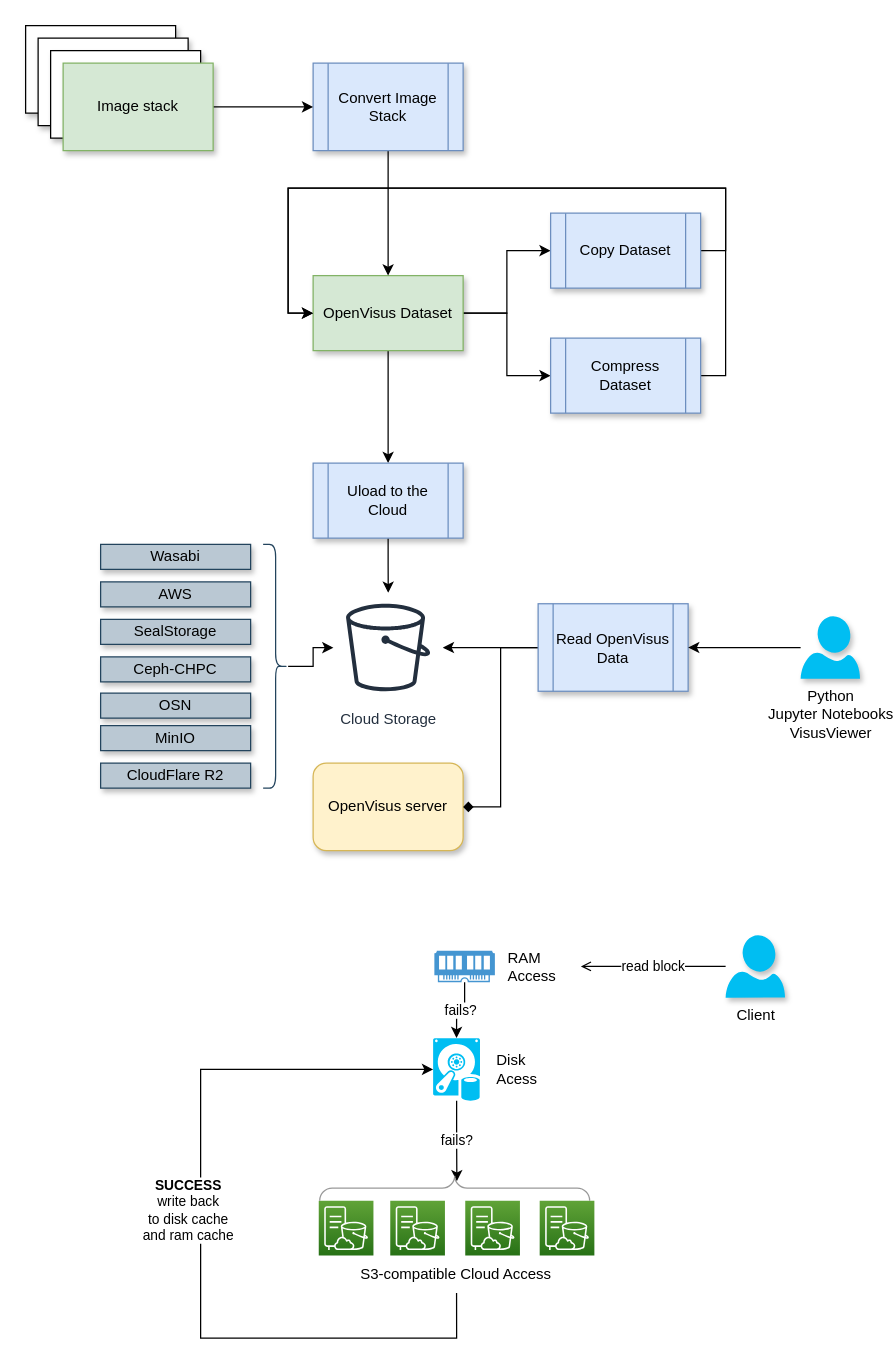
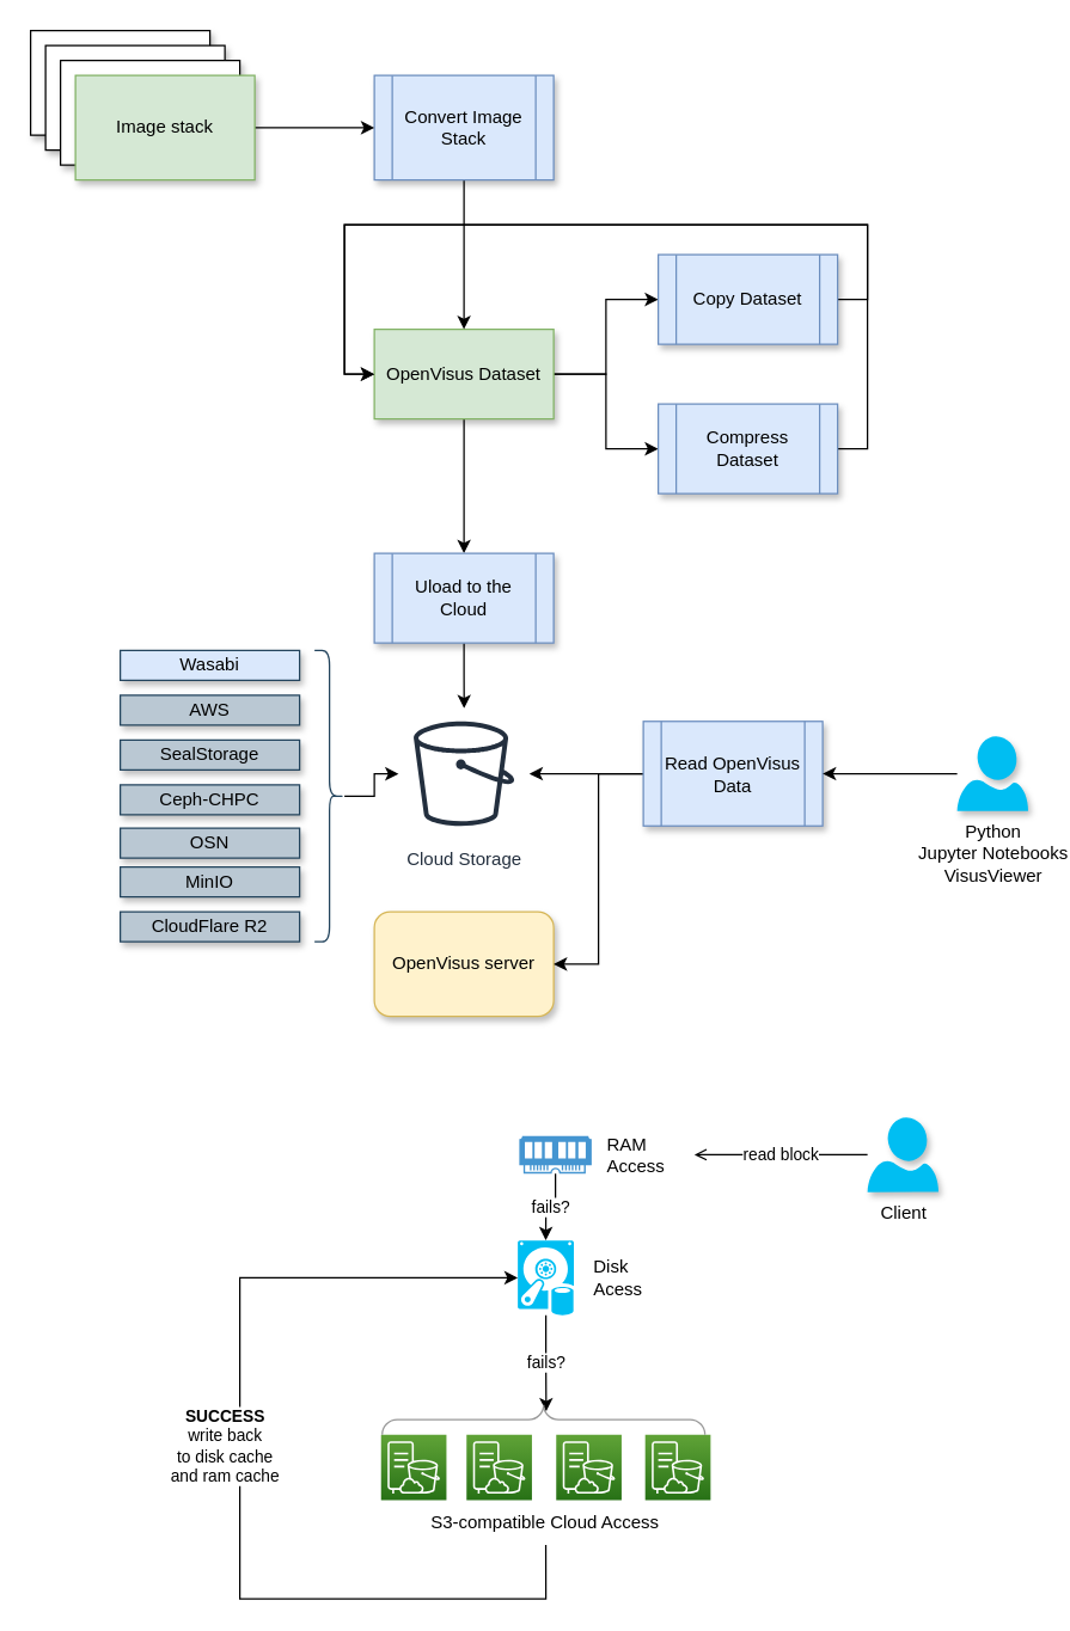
- <mxCell id="26" value="Wasabi" style="rounded=0;whiteSpace=wrap;html=1;fillColor=#bac8d3;strokeColor=#23445d;shadow=1;" parent="1" vertex="1"><mxGeometry x="80" y="435" width="120" height="20" as="geometry" /></mxCell>
+ <mxCell id="26" value="Wasabi" style="rounded=0;whiteSpace=wrap;html=1;fillColor=#dae8fc;strokeColor=#23445d;shadow=1;" parent="1" vertex="1"><mxGeometry x="80" y="435" width="120" height="20" as="geometry" /></mxCell>
- <mxCell id="19" style="edgeStyle=orthogonalEdgeStyle;rounded=0;orthogonalLoop=1;jettySize=auto;html=1;entryX=1;entryY=0.5;entryDx=0;entryDy=0;fontStyle=0;endArrow=diamond;" parent="1" source="20" target="17" edge="1"><mxGeometry relative="1" as="geometry" /></mxCell>
+ <mxCell id="19" style="edgeStyle=orthogonalEdgeStyle;rounded=0;orthogonalLoop=1;jettySize=auto;html=1;entryX=1;entryY=0.5;entryDx=0;entryDy=0;fontStyle=0" parent="1" source="20" target="17" edge="1"><mxGeometry relative="1" as="geometry" /></mxCell>
